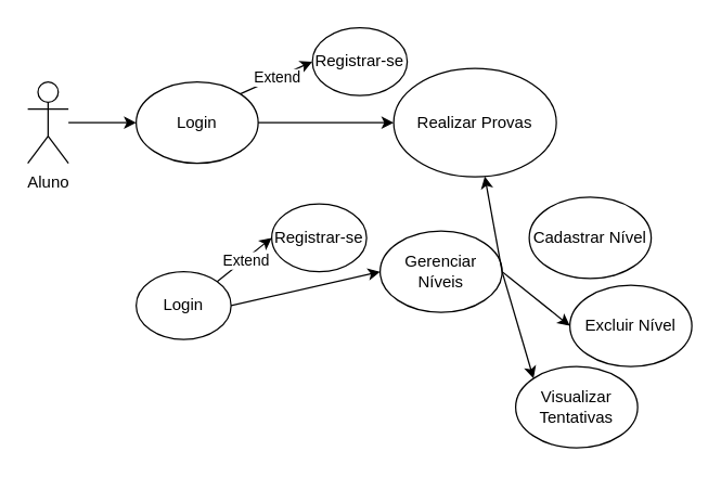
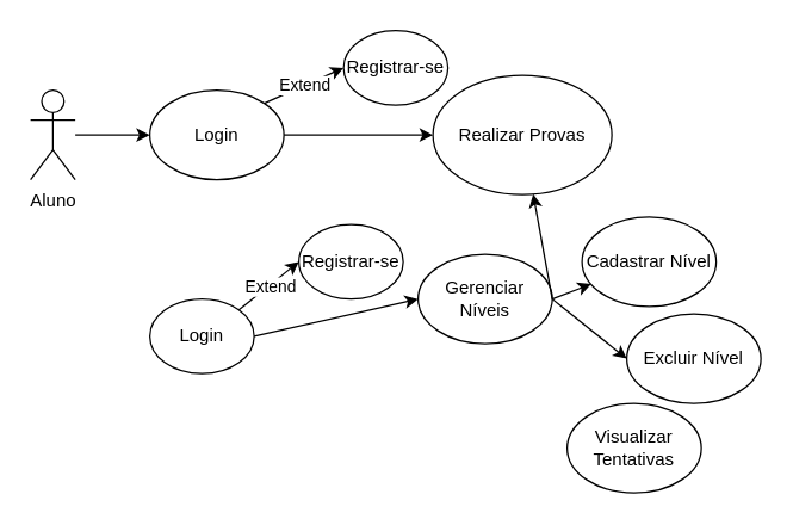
- <mxCell id="21" value="" style="endArrow=classic;html=1;rounded=0;exitX=1;exitY=0.5;exitDx=0;exitDy=0;entryX=0;entryY=0;entryDx=0;entryDy=0;" edge="1" parent="1" source="14" target="19"><mxGeometry width="50" height="50" relative="1" as="geometry"><mxPoint x="380" y="300" as="sourcePoint" /><mxPoint x="430" y="250" as="targetPoint" /></mxGeometry></mxCell>
+ <mxCell id="21" value="" style="endArrow=classic;html=1;rounded=0;exitX=1;exitY=0.5;exitDx=0;exitDy=0;" edge="1" parent="1" source="14" target="16"><mxGeometry width="50" height="50" relative="1" as="geometry"><mxPoint x="380" y="300" as="sourcePoint" /><mxPoint x="430" y="250" as="targetPoint" /></mxGeometry></mxCell>
